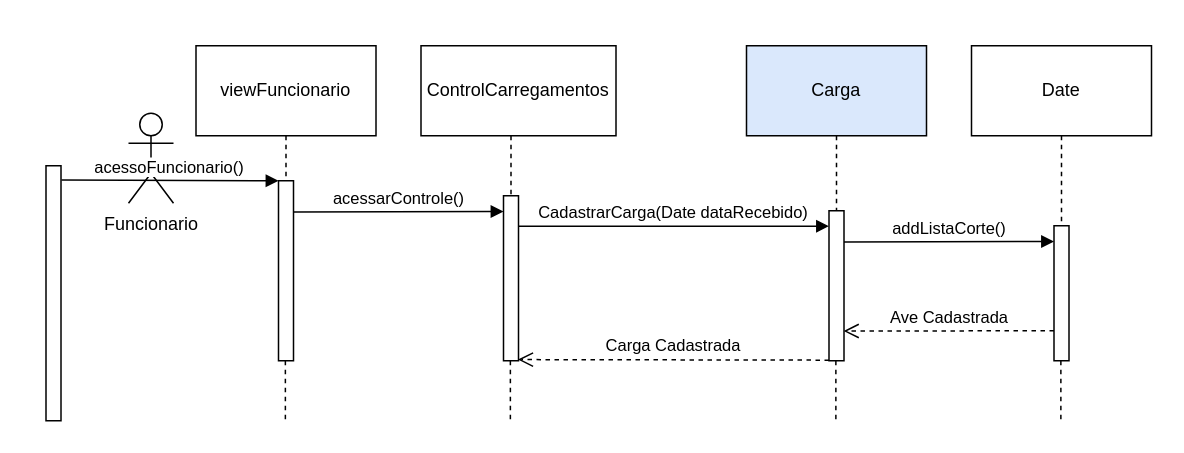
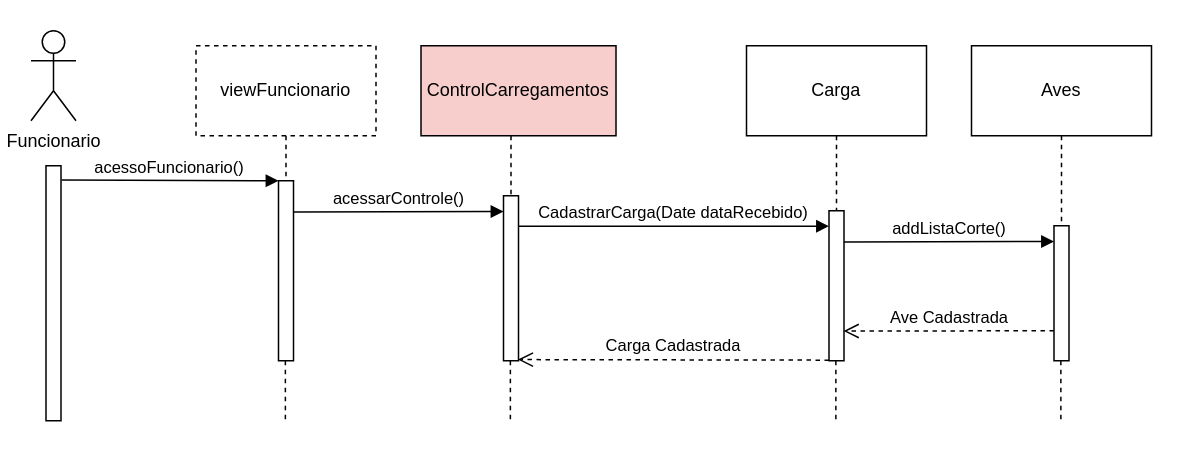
- <mxCell id="3" value="viewFuncionario" style="rounded=0;whiteSpace=wrap;html=1;" vertex="1" parent="1"><mxGeometry x="130" y="30" width="120" height="60" as="geometry" /></mxCell>
+ <mxCell id="3" value="viewFuncionario" style="rounded=0;whiteSpace=wrap;html=1;dashed=1;" vertex="1" parent="1"><mxGeometry x="130" y="30" width="120" height="60" as="geometry" /></mxCell>
- <mxCell id="8" value="ControlCarregamentos" style="rounded=0;whiteSpace=wrap;html=1;" vertex="1" parent="1"><mxGeometry x="280" y="30" width="130" height="60" as="geometry" /></mxCell>
+ <mxCell id="8" value="ControlCarregamentos" style="rounded=0;whiteSpace=wrap;html=1;fillColor=#f8cecc;" vertex="1" parent="1"><mxGeometry x="280" y="30" width="130" height="60" as="geometry" /></mxCell>
- <mxCell id="9" value="Carga" style="rounded=0;whiteSpace=wrap;html=1;fillColor=#dae8fc;" vertex="1" parent="1"><mxGeometry x="497" y="30" width="120" height="60" as="geometry" /></mxCell>
+ <mxCell id="9" value="Carga" style="rounded=0;whiteSpace=wrap;html=1;" vertex="1" parent="1"><mxGeometry x="497" y="30" width="120" height="60" as="geometry" /></mxCell>
- <mxCell id="10" value="Date" style="rounded=0;whiteSpace=wrap;html=1;" vertex="1" parent="1"><mxGeometry x="647" y="30" width="120" height="60" as="geometry" /></mxCell>
+ <mxCell id="10" value="Aves" style="rounded=0;whiteSpace=wrap;html=1;" vertex="1" parent="1"><mxGeometry x="647" y="30" width="120" height="60" as="geometry" /></mxCell>
- <mxCell id="2" value="Funcionario" style="shape=umlActor;verticalLabelPosition=bottom;labelBackgroundColor=#ffffff;verticalAlign=top;html=1;outlineConnect=0;" vertex="1" parent="1"><mxGeometry x="85" y="75" width="30" height="60" as="geometry" /></mxCell>
+ <mxCell id="2" value="Funcionario" style="shape=umlActor;verticalLabelPosition=bottom;labelBackgroundColor=#ffffff;verticalAlign=top;html=1;outlineConnect=0;" vertex="1" parent="1"><mxGeometry x="20" y="20" width="30" height="60" as="geometry" /></mxCell>
